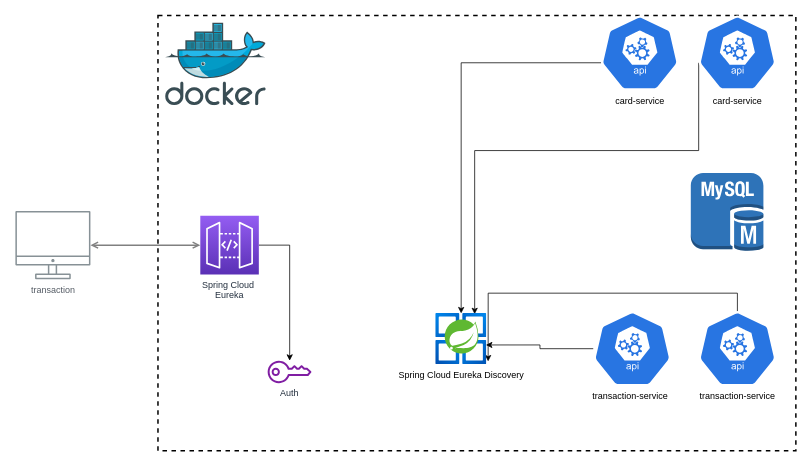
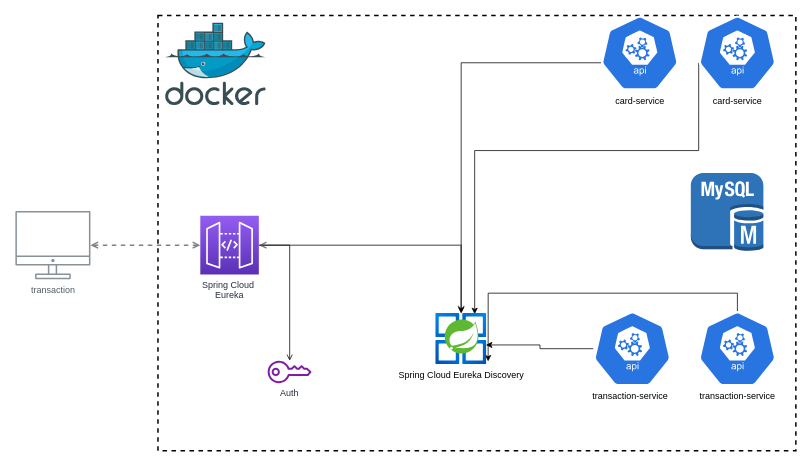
- <mxCell id="3" style="rounded=0;orthogonalLoop=1;jettySize=auto;html=1;startArrow=open;startFill=0;endArrow=open;endFill=0;strokeWidth=2;strokeColor=#808080;" parent="1" source="4" target="7" edge="1"><mxGeometry relative="1" as="geometry" /></mxCell>
+ <mxCell id="3" style="rounded=0;orthogonalLoop=1;jettySize=auto;html=1;startArrow=open;startFill=0;endArrow=open;endFill=0;strokeWidth=2;strokeColor=#808080;dashed=1;" parent="1" source="4" target="7" edge="1"><mxGeometry relative="1" as="geometry" /></mxCell>
+ <mxCell id="5" style="edgeStyle=orthogonalEdgeStyle;rounded=0;orthogonalLoop=1;jettySize=auto;html=1;endArrow=open;strokeColor=#808080;startArrow=open;startFill=0;endFill=0;strokeWidth=2;" parent="1" source="7" target="17" edge="1"><mxGeometry relative="1" as="geometry" /></mxCell>
- <mxCell id="6" value="" style="edgeStyle=orthogonalEdgeStyle;rounded=0;orthogonalLoop=1;jettySize=auto;html=1;" parent="1" source="7" target="18" edge="1"><mxGeometry relative="1" as="geometry" /></mxCell>
+ <mxCell id="6" value="" style="edgeStyle=orthogonalEdgeStyle;rounded=0;orthogonalLoop=1;jettySize=auto;html=1;endArrow=open;" parent="1" source="7" target="18" edge="1"><mxGeometry relative="1" as="geometry" /></mxCell>
